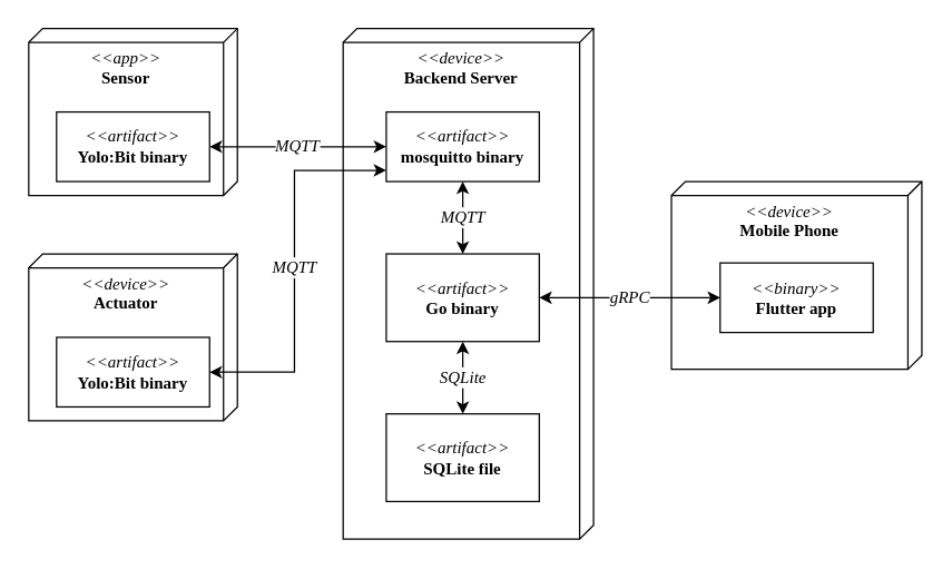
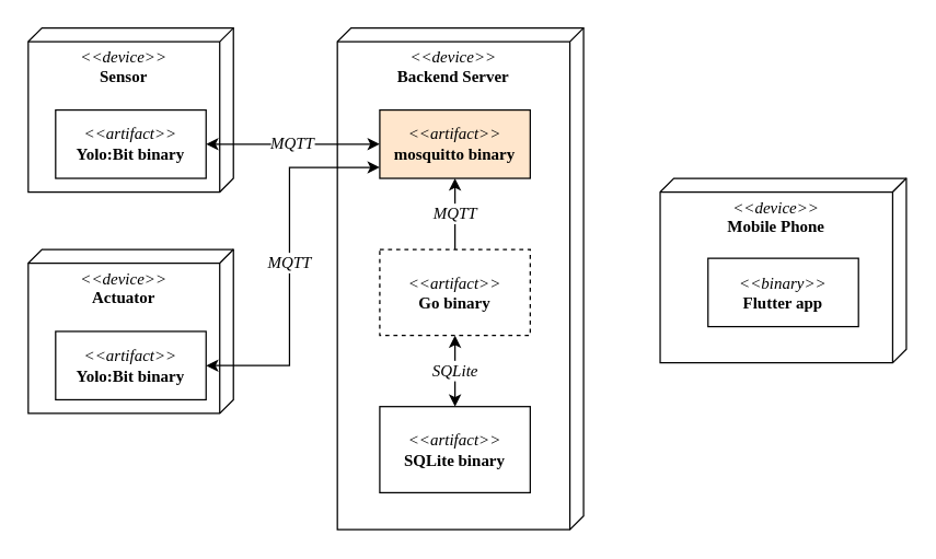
- <mxCell id="2" value="&lt;div&gt;&lt;i&gt;&lt;span style=&quot;font-weight: normal;&quot;&gt;&amp;lt;&amp;lt;app&amp;gt;&amp;gt;&lt;/span&gt;&lt;/i&gt;&lt;/div&gt;&lt;div&gt;Sensor&lt;br&gt;&lt;/div&gt;" style="verticalAlign=top;align=center;spacingTop=8;spacingLeft=2;spacingRight=12;shape=cube;size=10;direction=south;fontStyle=1;html=1;whiteSpace=wrap;fontFamily=Iosevka;" parent="1" vertex="1"><mxGeometry x="20" y="20" width="150" height="120" as="geometry" /></mxCell>
+ <mxCell id="2" value="&lt;div&gt;&lt;i&gt;&lt;span style=&quot;font-weight: normal;&quot;&gt;&amp;lt;&amp;lt;device&amp;gt;&amp;gt;&lt;/span&gt;&lt;/i&gt;&lt;/div&gt;&lt;div&gt;Sensor&lt;br&gt;&lt;/div&gt;" style="verticalAlign=top;align=center;spacingTop=8;spacingLeft=2;spacingRight=12;shape=cube;size=10;direction=south;fontStyle=1;html=1;whiteSpace=wrap;fontFamily=Iosevka;" parent="1" vertex="1"><mxGeometry x="20" y="20" width="150" height="120" as="geometry" /></mxCell>
- <mxCell id="8" value="&lt;div&gt;&lt;i&gt;&lt;span style=&quot;font-weight: normal;&quot;&gt;&amp;lt;&amp;lt;artifact&amp;gt;&amp;gt;&lt;/span&gt;&lt;/i&gt;&lt;/div&gt;&lt;div&gt;mosquitto binary&lt;br&gt;&lt;/div&gt;" style="html=1;whiteSpace=wrap;fontStyle=1;fontFamily=Iosevka;" parent="1" vertex="1"><mxGeometry x="277" y="80" width="110" height="50" as="geometry" /></mxCell>
+ <mxCell id="8" value="&lt;div&gt;&lt;i&gt;&lt;span style=&quot;font-weight: normal;&quot;&gt;&amp;lt;&amp;lt;artifact&amp;gt;&amp;gt;&lt;/span&gt;&lt;/i&gt;&lt;/div&gt;&lt;div&gt;mosquitto binary&lt;br&gt;&lt;/div&gt;" style="html=1;whiteSpace=wrap;fontStyle=1;fontFamily=Iosevka;fillColor=#ffe6cc;" parent="1" vertex="1"><mxGeometry x="277" y="80" width="110" height="50" as="geometry" /></mxCell>
- <mxCell id="12" value="MQTT" style="edgeStyle=orthogonalEdgeStyle;rounded=0;orthogonalLoop=1;jettySize=auto;html=1;startArrow=classic;startFill=1;fontStyle=2;fontSize=12;fontFamily=Iosevka;" parent="1" source="8" target="11" edge="1"><mxGeometry relative="1" as="geometry"><mxPoint x="287" y="115" as="sourcePoint" /><mxPoint x="162" y="115" as="targetPoint" /></mxGeometry></mxCell>
+ <mxCell id="12" value="MQTT" style="edgeStyle=orthogonalEdgeStyle;rounded=0;orthogonalLoop=1;jettySize=auto;html=1;startArrow=classic;startFill=1;fontStyle=2;fontSize=12;fontFamily=Iosevka;endArrow=none;" parent="1" source="8" target="11" edge="1"><mxGeometry relative="1" as="geometry"><mxPoint x="287" y="115" as="sourcePoint" /><mxPoint x="162" y="115" as="targetPoint" /></mxGeometry></mxCell>
- <mxCell id="11" value="&lt;div&gt;&lt;i&gt;&lt;span style=&quot;font-weight: normal;&quot;&gt;&amp;lt;&amp;lt;artifact&amp;gt;&amp;gt;&lt;/span&gt;&lt;/i&gt;&lt;/div&gt;Go binary" style="html=1;whiteSpace=wrap;fontStyle=1;fontFamily=Iosevka;" parent="1" vertex="1"><mxGeometry x="277" y="182" width="110" height="63" as="geometry" /></mxCell>
+ <mxCell id="11" value="&lt;div&gt;&lt;i&gt;&lt;span style=&quot;font-weight: normal;&quot;&gt;&amp;lt;&amp;lt;artifact&amp;gt;&amp;gt;&lt;/span&gt;&lt;/i&gt;&lt;/div&gt;Go binary" style="html=1;whiteSpace=wrap;fontStyle=1;fontFamily=Iosevka;dashed=1;" parent="1" vertex="1"><mxGeometry x="277" y="182" width="110" height="63" as="geometry" /></mxCell>
- <mxCell id="10" value="gRPC" style="edgeStyle=orthogonalEdgeStyle;rounded=0;orthogonalLoop=1;jettySize=auto;html=1;startArrow=classic;startFill=1;fontSize=12;fontStyle=2;fontFamily=Iosevka;" parent="1" source="11" target="6" edge="1"><mxGeometry relative="1" as="geometry" /></mxCell>
- <mxCell id="9" value="&lt;div&gt;&lt;i&gt;&lt;span style=&quot;font-weight: normal;&quot;&gt;&amp;lt;&amp;lt;artifact&amp;gt;&amp;gt;&lt;/span&gt;&lt;/i&gt;&lt;/div&gt;SQLite file" style="html=1;whiteSpace=wrap;fontStyle=1;fontFamily=Iosevka;" parent="1" vertex="1"><mxGeometry x="277" y="297" width="110" height="63" as="geometry" /></mxCell>
+ <mxCell id="9" value="&lt;div&gt;&lt;i&gt;&lt;span style=&quot;font-weight: normal;&quot;&gt;&amp;lt;&amp;lt;artifact&amp;gt;&amp;gt;&lt;/span&gt;&lt;/i&gt;&lt;/div&gt;SQLite binary" style="html=1;whiteSpace=wrap;fontStyle=1;fontFamily=Iosevka;" parent="1" vertex="1"><mxGeometry x="277" y="297" width="110" height="63" as="geometry" /></mxCell>
